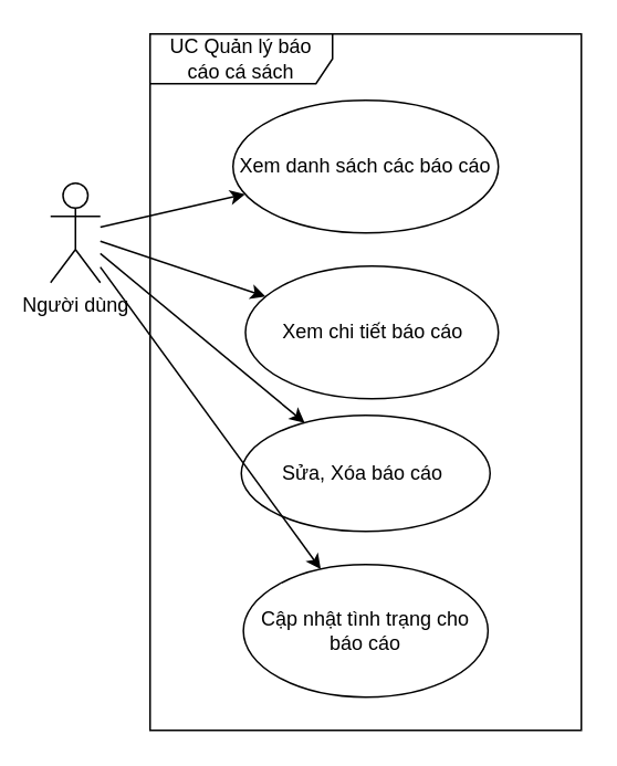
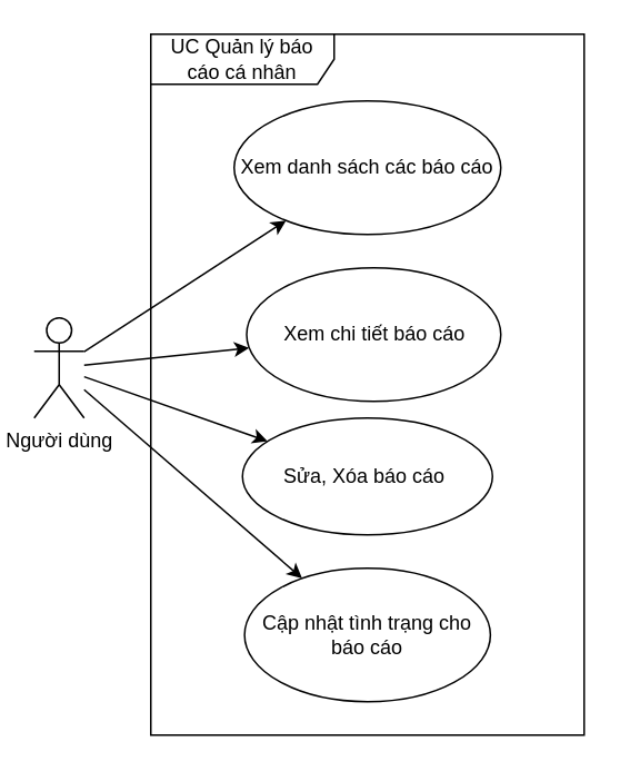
- <mxCell id="11" value="UC Quản lý báo cáo cá sách" style="shape=umlFrame;whiteSpace=wrap;html=1;pointerEvents=0;width=110;height=30;" vertex="1" parent="1"><mxGeometry x="90" y="20" width="260" height="420" as="geometry" /></mxCell>
+ <mxCell id="11" value="UC Quản lý báo cáo cá nhân" style="shape=umlFrame;whiteSpace=wrap;html=1;pointerEvents=0;width=110;height=30;" vertex="1" parent="1"><mxGeometry x="90" y="20" width="260" height="420" as="geometry" /></mxCell>
- <mxCell id="2" value="Người dùng" style="shape=umlActor;verticalLabelPosition=bottom;verticalAlign=top;html=1;outlineConnect=0;" vertex="1" parent="1"><mxGeometry x="30" y="110" width="30" height="60" as="geometry" /></mxCell>
+ <mxCell id="2" value="Người dùng" style="shape=umlActor;verticalLabelPosition=bottom;verticalAlign=top;html=1;outlineConnect=0;" vertex="1" parent="1"><mxGeometry x="20" y="190" width="30" height="60" as="geometry" /></mxCell>
